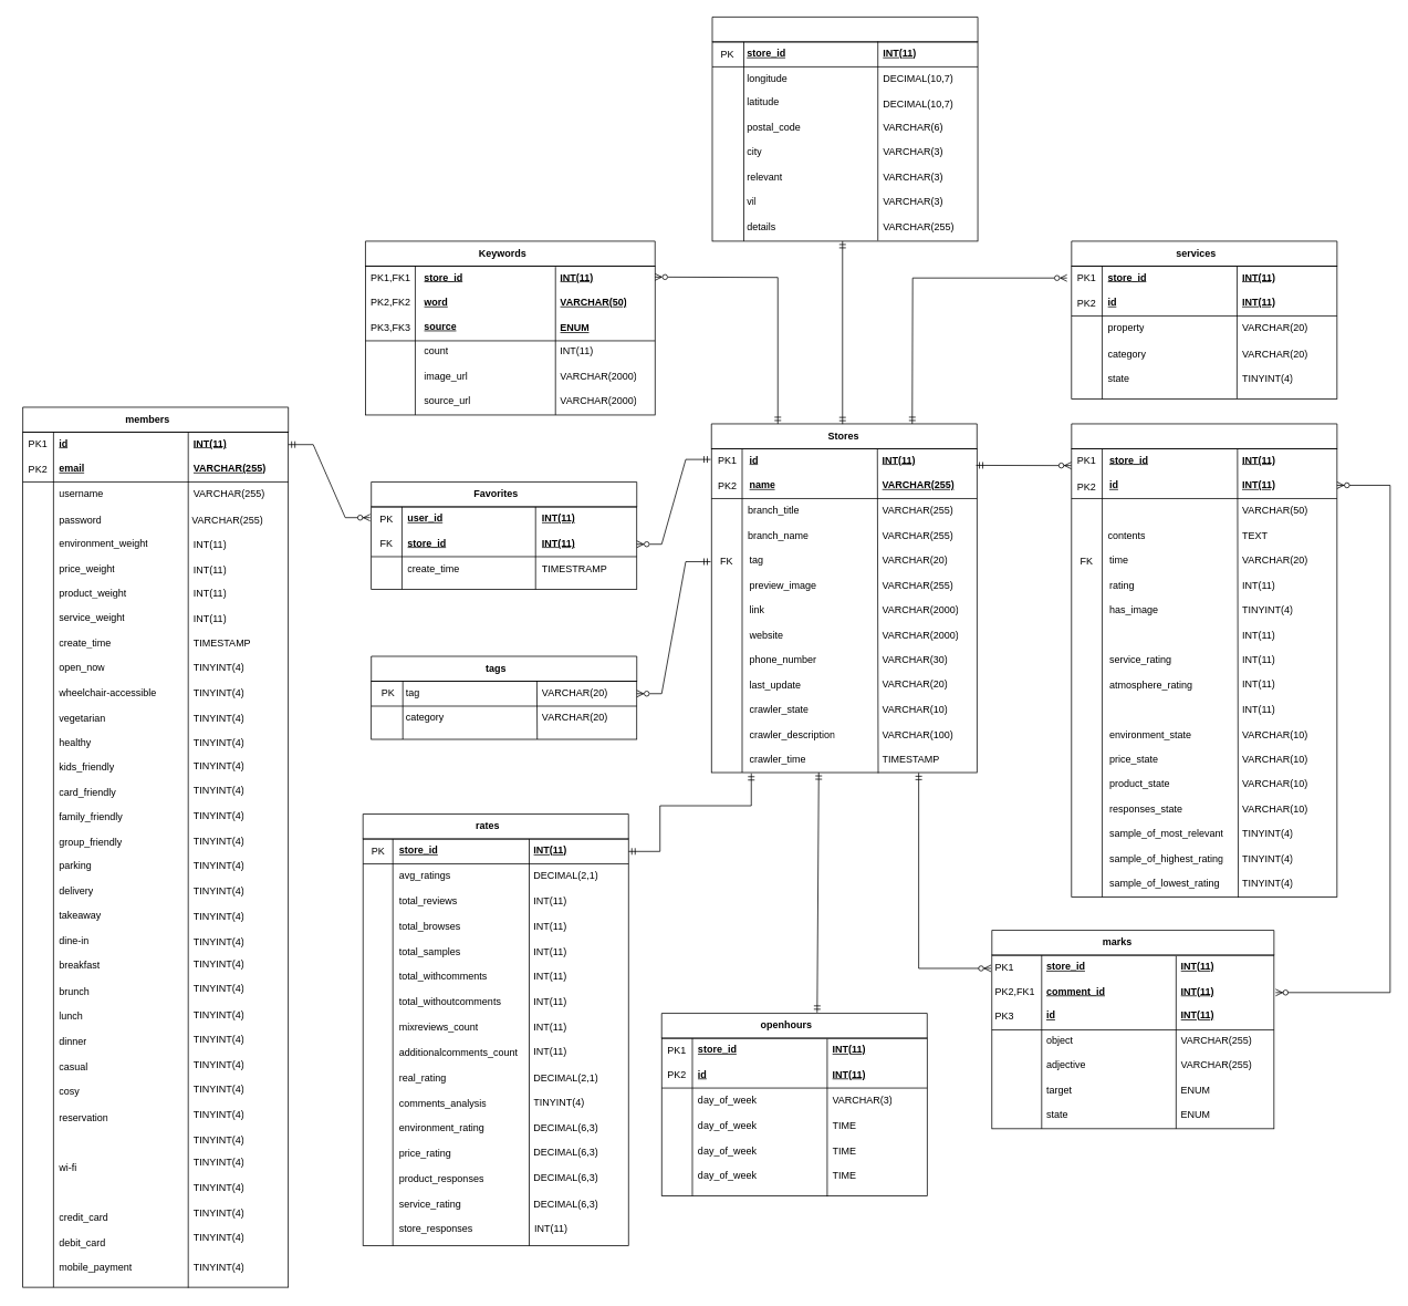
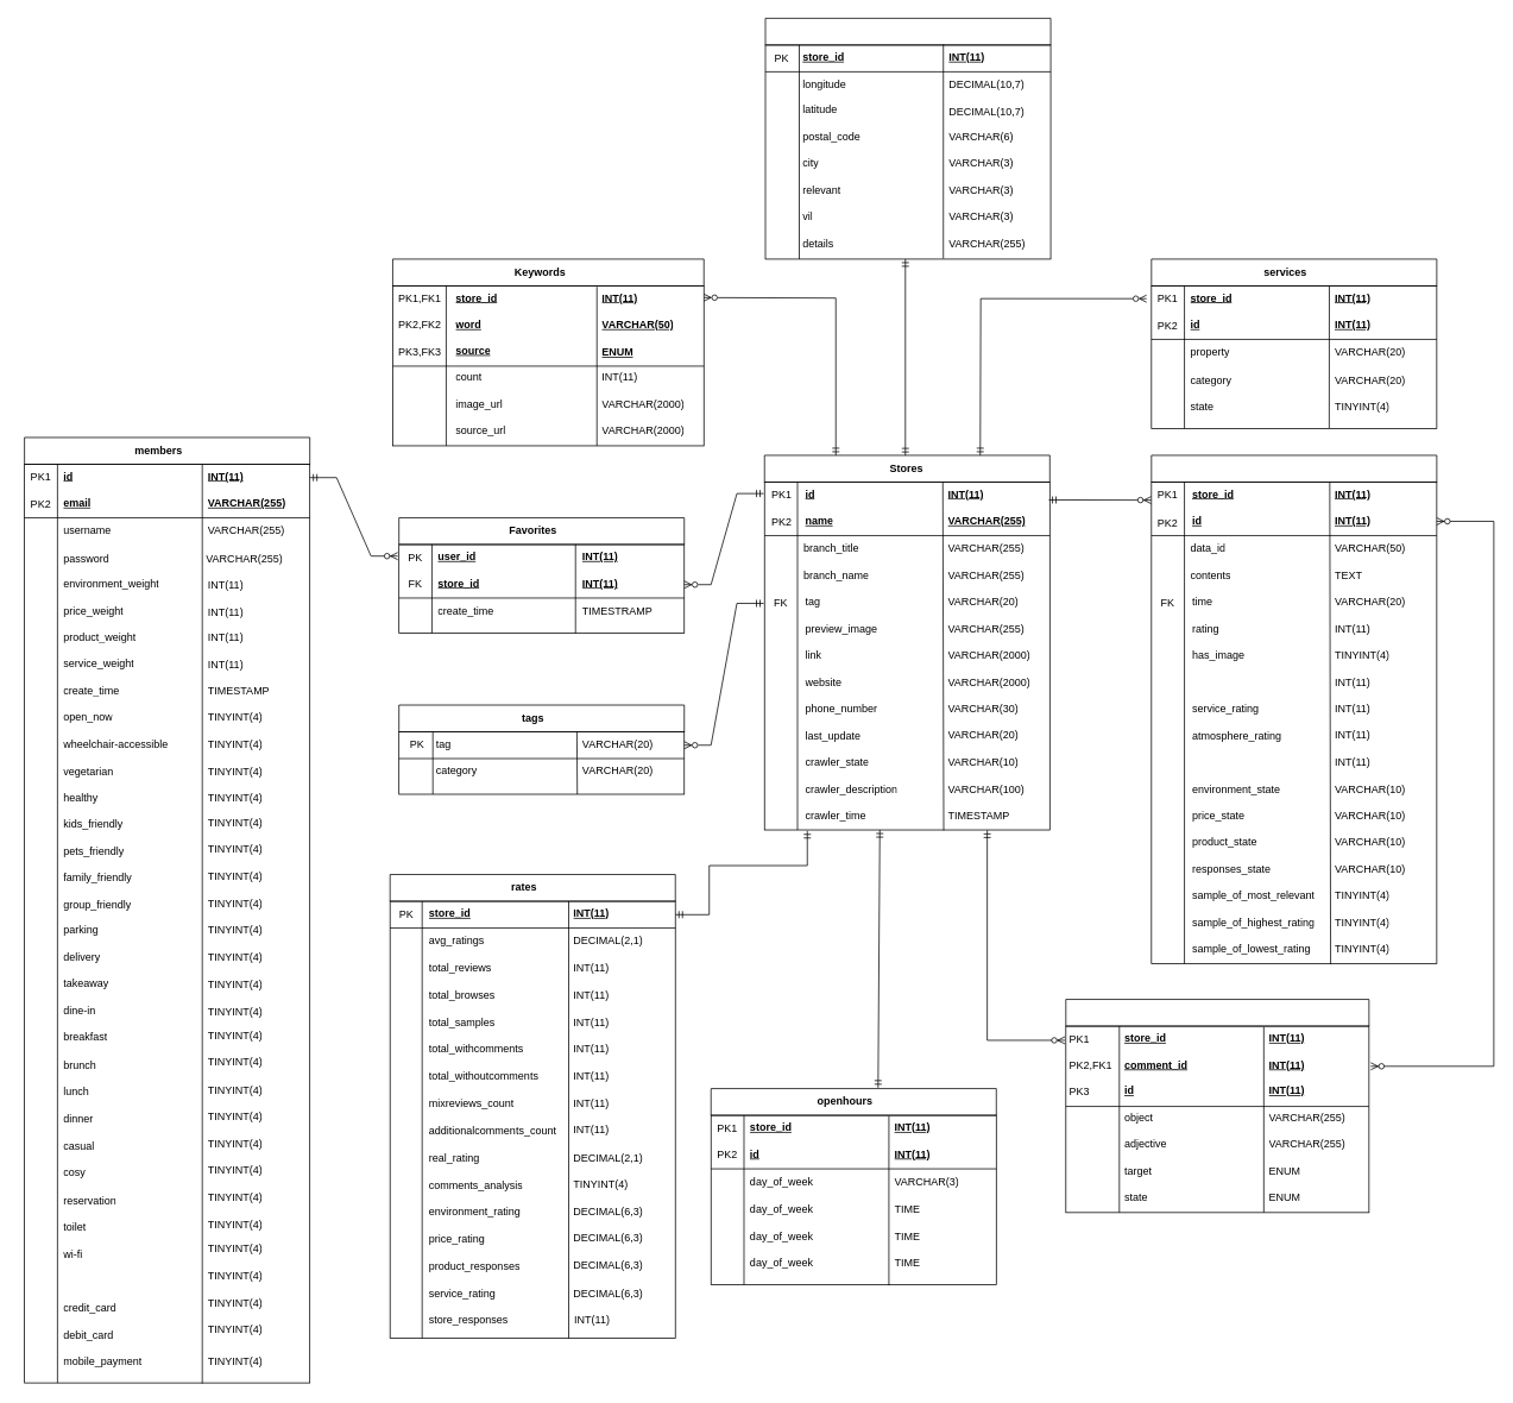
+ <mxCell id="5" value="data_id" style="text;strokeColor=none;fillColor=none;align=left;verticalAlign=top;spacingLeft=4;spacingRight=4;overflow=hidden;rotatable=0;points=[[0,0.5],[1,0.5]];portConstraint=eastwest;whiteSpace=wrap;html=1;" vertex="1" parent="2"><mxGeometry x="40" y="91" width="160" height="30" as="geometry" /></mxCell>
- <mxCell id="87" value="card_friendly" style="text;strokeColor=none;fillColor=none;align=left;verticalAlign=top;spacingLeft=4;spacingRight=4;overflow=hidden;rotatable=0;points=[[0,0.5],[1,0.5]];portConstraint=eastwest;whiteSpace=wrap;html=1;" vertex="1" parent="64"><mxGeometry x="40" y="450.67" width="160" height="30" as="geometry" /></mxCell>
+ <mxCell id="87" value="pets_friendly" style="text;strokeColor=none;fillColor=none;align=left;verticalAlign=top;spacingLeft=4;spacingRight=4;overflow=hidden;rotatable=0;points=[[0,0.5],[1,0.5]];portConstraint=eastwest;whiteSpace=wrap;html=1;" vertex="1" parent="64"><mxGeometry x="40" y="450.67" width="160" height="30" as="geometry" /></mxCell>
- <mxCell id="302" value="&lt;b&gt;marks&lt;/b&gt;" style="text;html=1;align=center;verticalAlign=middle;resizable=0;points=[];autosize=1;strokeColor=none;fillColor=none;" vertex="1" parent="301"><mxGeometry x="124" y="2" width="53" height="26" as="geometry" /></mxCell>
+ <mxCell id="101" value="toilet" style="text;strokeColor=none;fillColor=none;align=left;verticalAlign=top;spacingLeft=4;spacingRight=4;overflow=hidden;rotatable=0;points=[[0,0.5],[1,0.5]];portConstraint=eastwest;whiteSpace=wrap;html=1;" vertex="1" parent="64"><mxGeometry x="40" y="872" width="160" height="30" as="geometry" /></mxCell>
